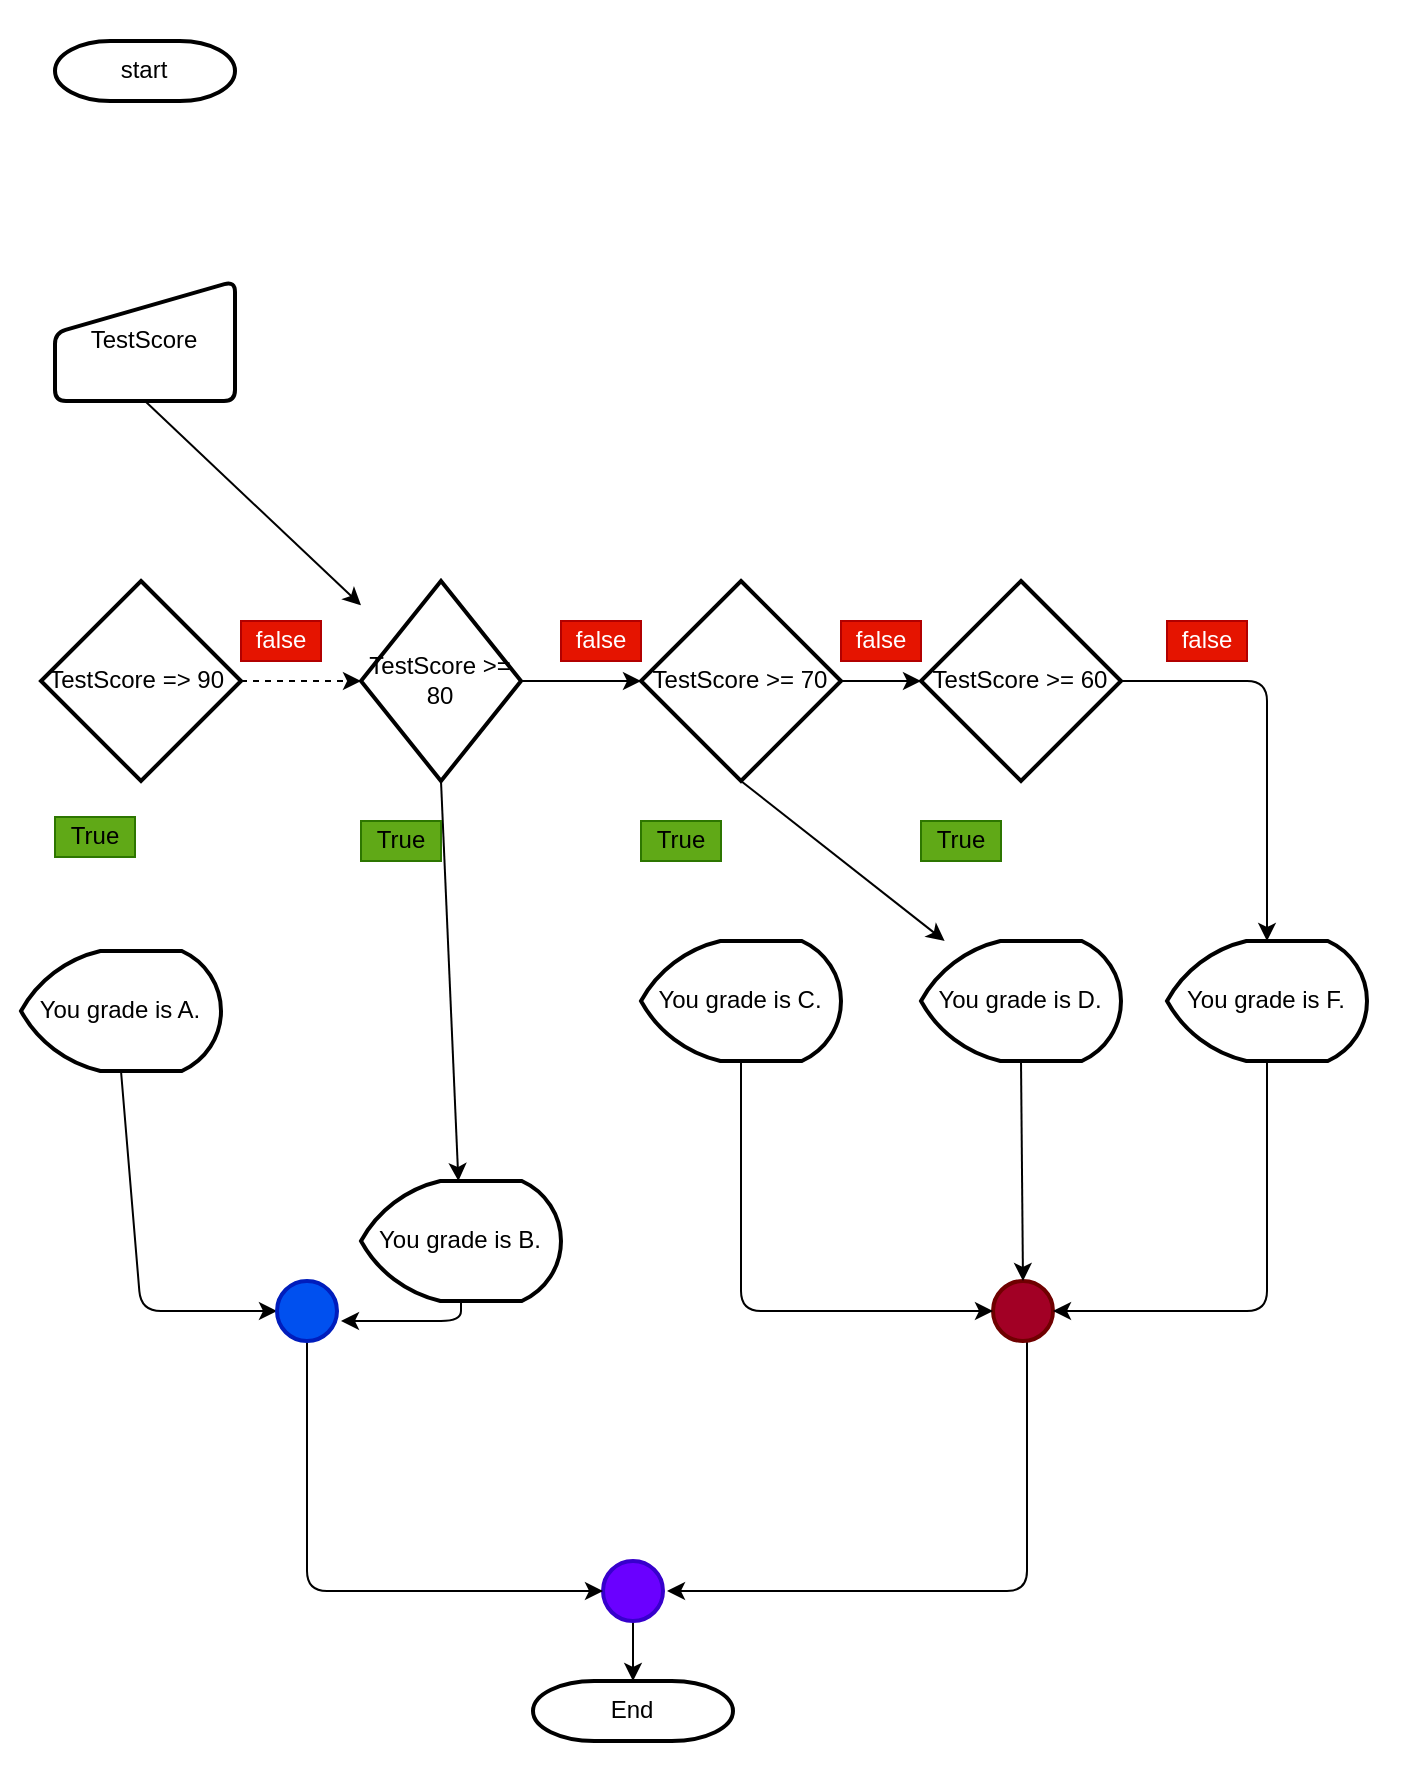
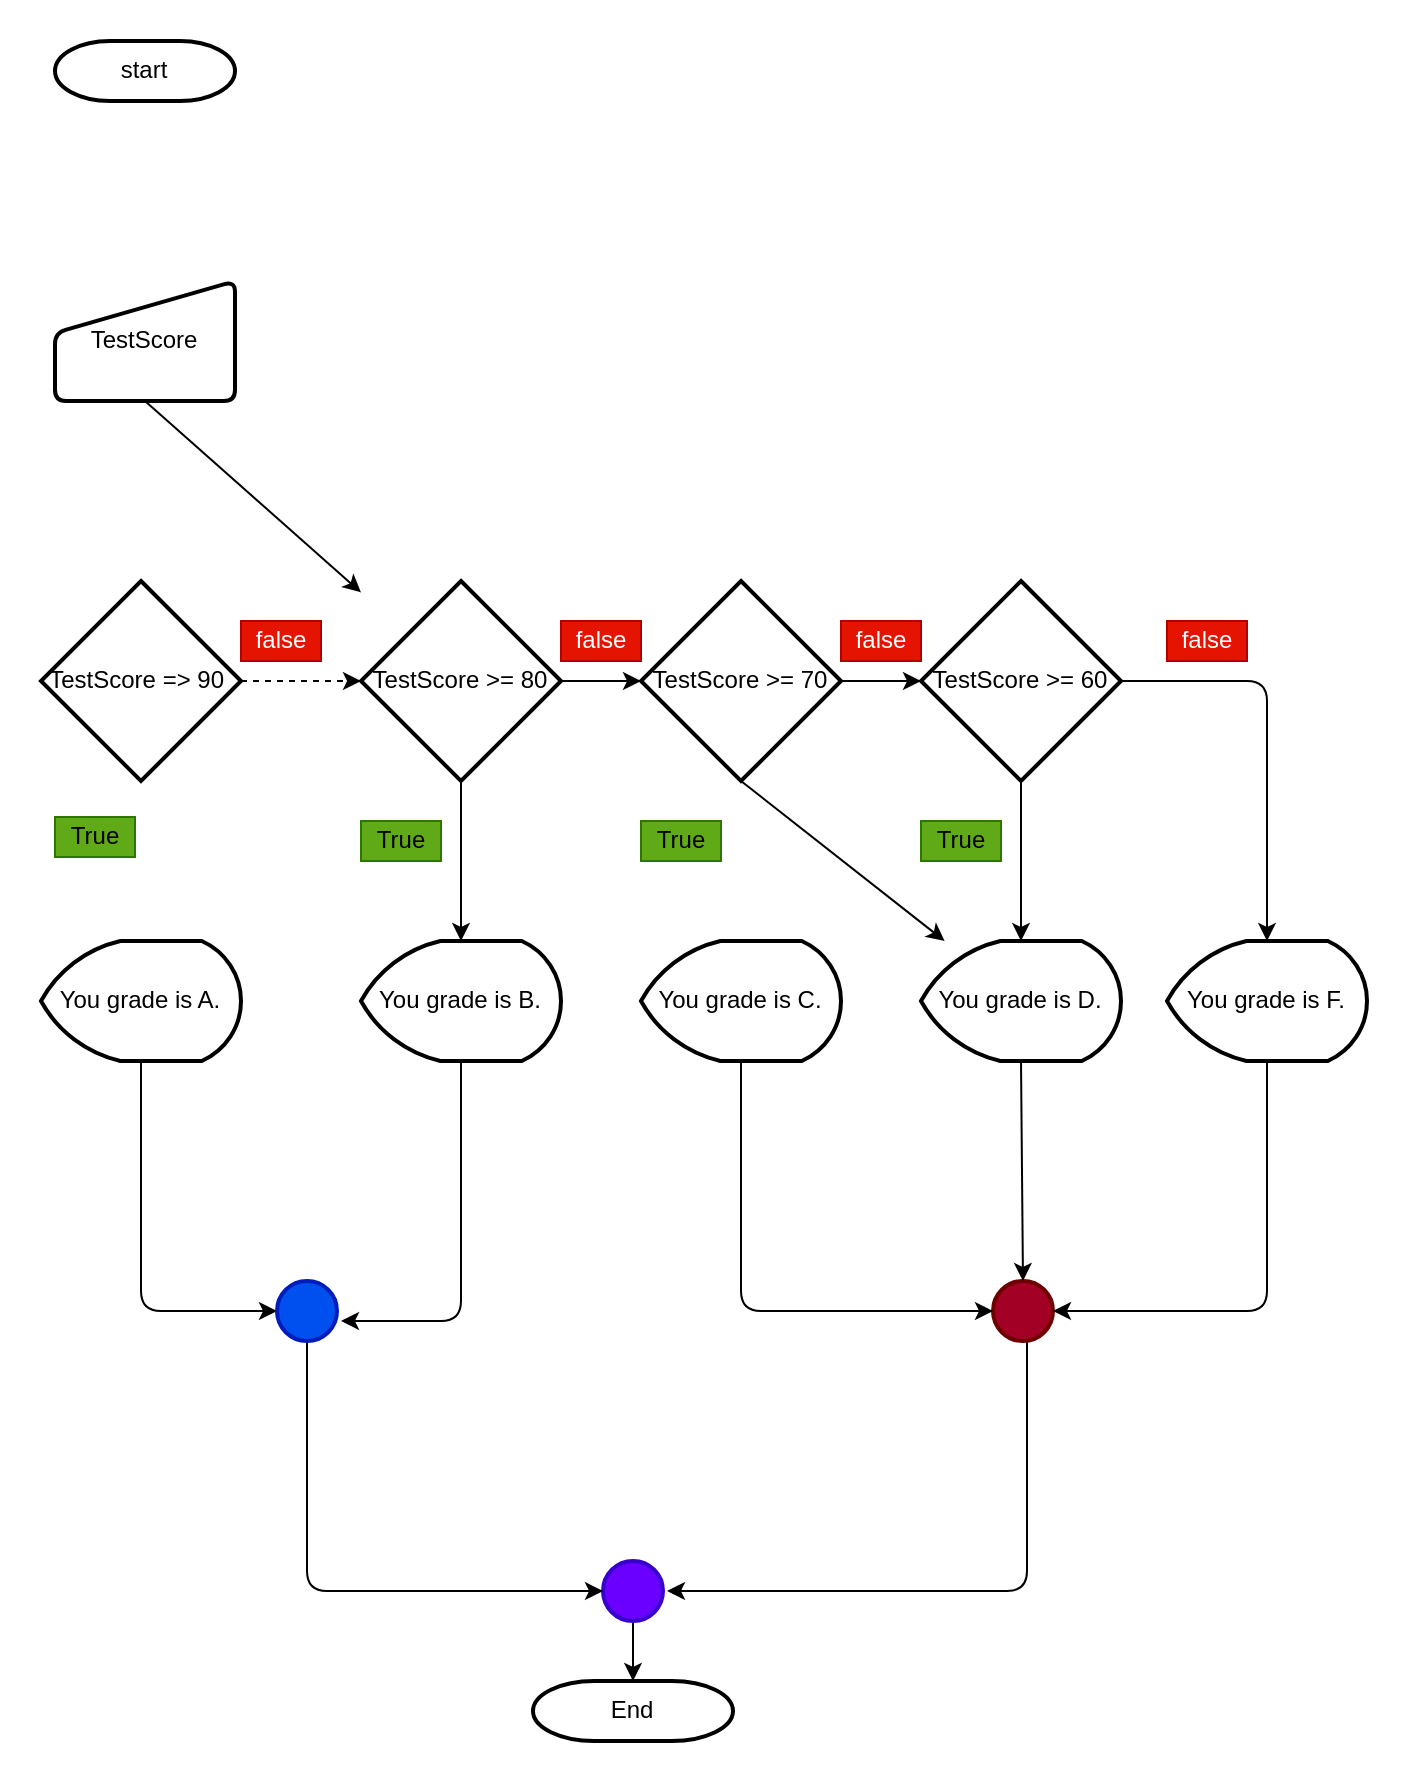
- <mxCell id="9" value="TestScore &amp;gt;= 80" style="strokeWidth=2;html=1;shape=mxgraph.flowchart.decision;whiteSpace=wrap;" parent="1" vertex="1"><mxGeometry x="180" y="290" width="80" height="100" as="geometry" /></mxCell>
+ <mxCell id="9" value="TestScore &amp;gt;= 80" style="strokeWidth=2;html=1;shape=mxgraph.flowchart.decision;whiteSpace=wrap;" parent="1" vertex="1"><mxGeometry x="180" y="290" width="100" height="100" as="geometry" /></mxCell>
+ <mxCell id="10" style="edgeStyle=none;html=1;exitX=0.5;exitY=1;exitDx=0;exitDy=0;exitPerimeter=0;" parent="1" source="12" target="35" edge="1"><mxGeometry relative="1" as="geometry" /></mxCell>
- <mxCell id="17" value="You grade is A." style="strokeWidth=2;html=1;shape=mxgraph.flowchart.display;whiteSpace=wrap;" parent="1" vertex="1"><mxGeometry x="10" y="475" width="100" height="60" as="geometry" /></mxCell>
+ <mxCell id="17" value="You grade is A." style="strokeWidth=2;html=1;shape=mxgraph.flowchart.display;whiteSpace=wrap;" parent="1" vertex="1"><mxGeometry x="20" y="470" width="100" height="60" as="geometry" /></mxCell>
- <mxCell id="31" value="You grade is B." style="strokeWidth=2;html=1;shape=mxgraph.flowchart.display;whiteSpace=wrap;" parent="1" vertex="1"><mxGeometry x="180" y="590" width="100" height="60" as="geometry" /></mxCell>
+ <mxCell id="31" value="You grade is B." style="strokeWidth=2;html=1;shape=mxgraph.flowchart.display;whiteSpace=wrap;" parent="1" vertex="1"><mxGeometry x="180" y="470" width="100" height="60" as="geometry" /></mxCell>
